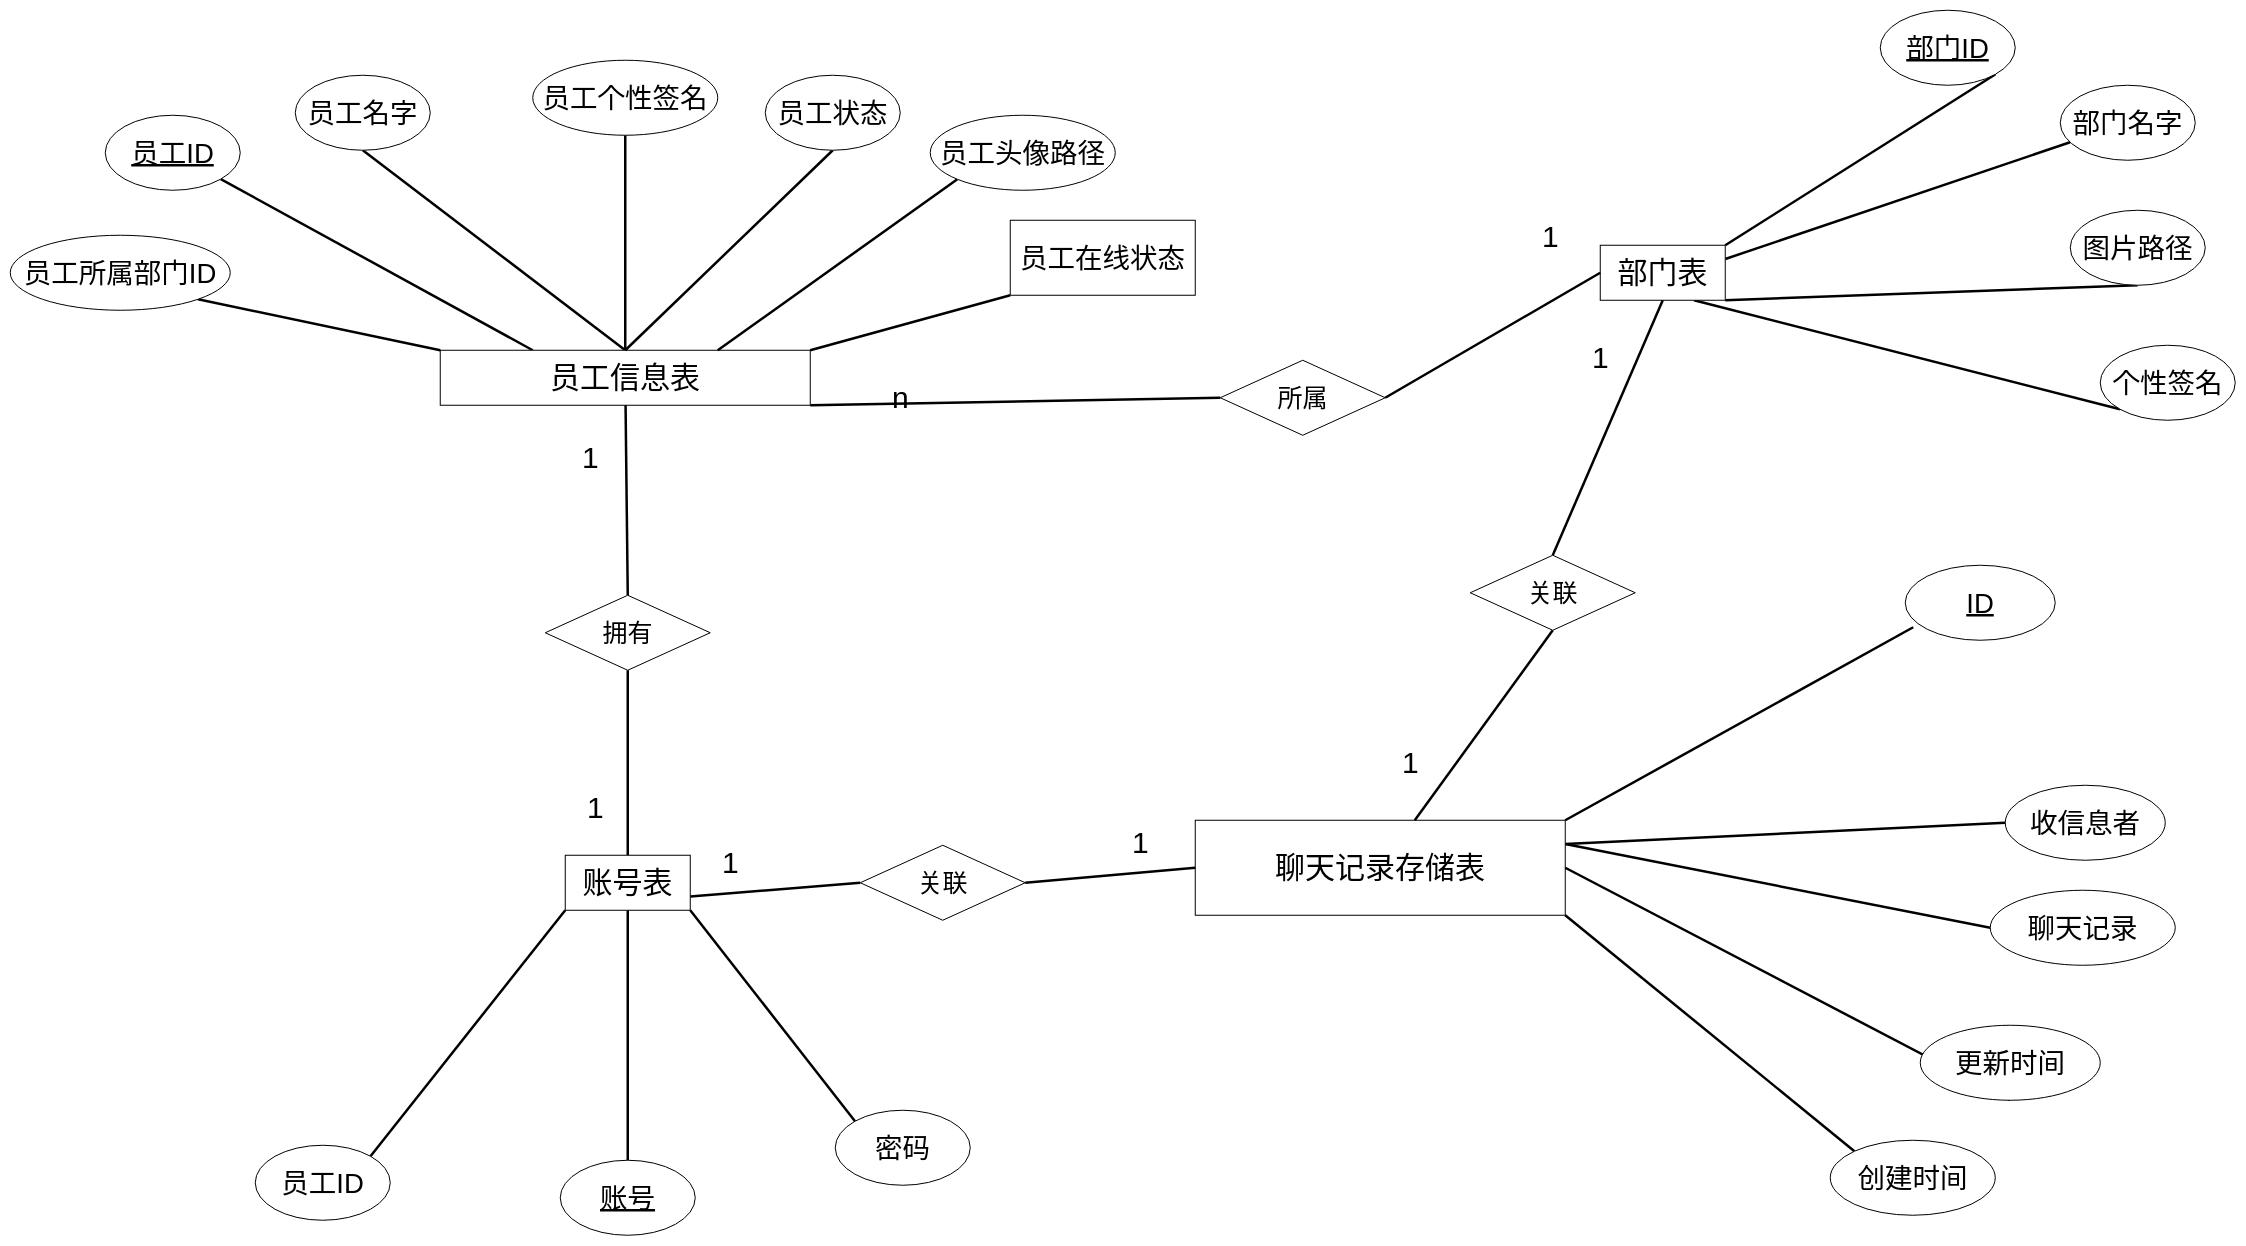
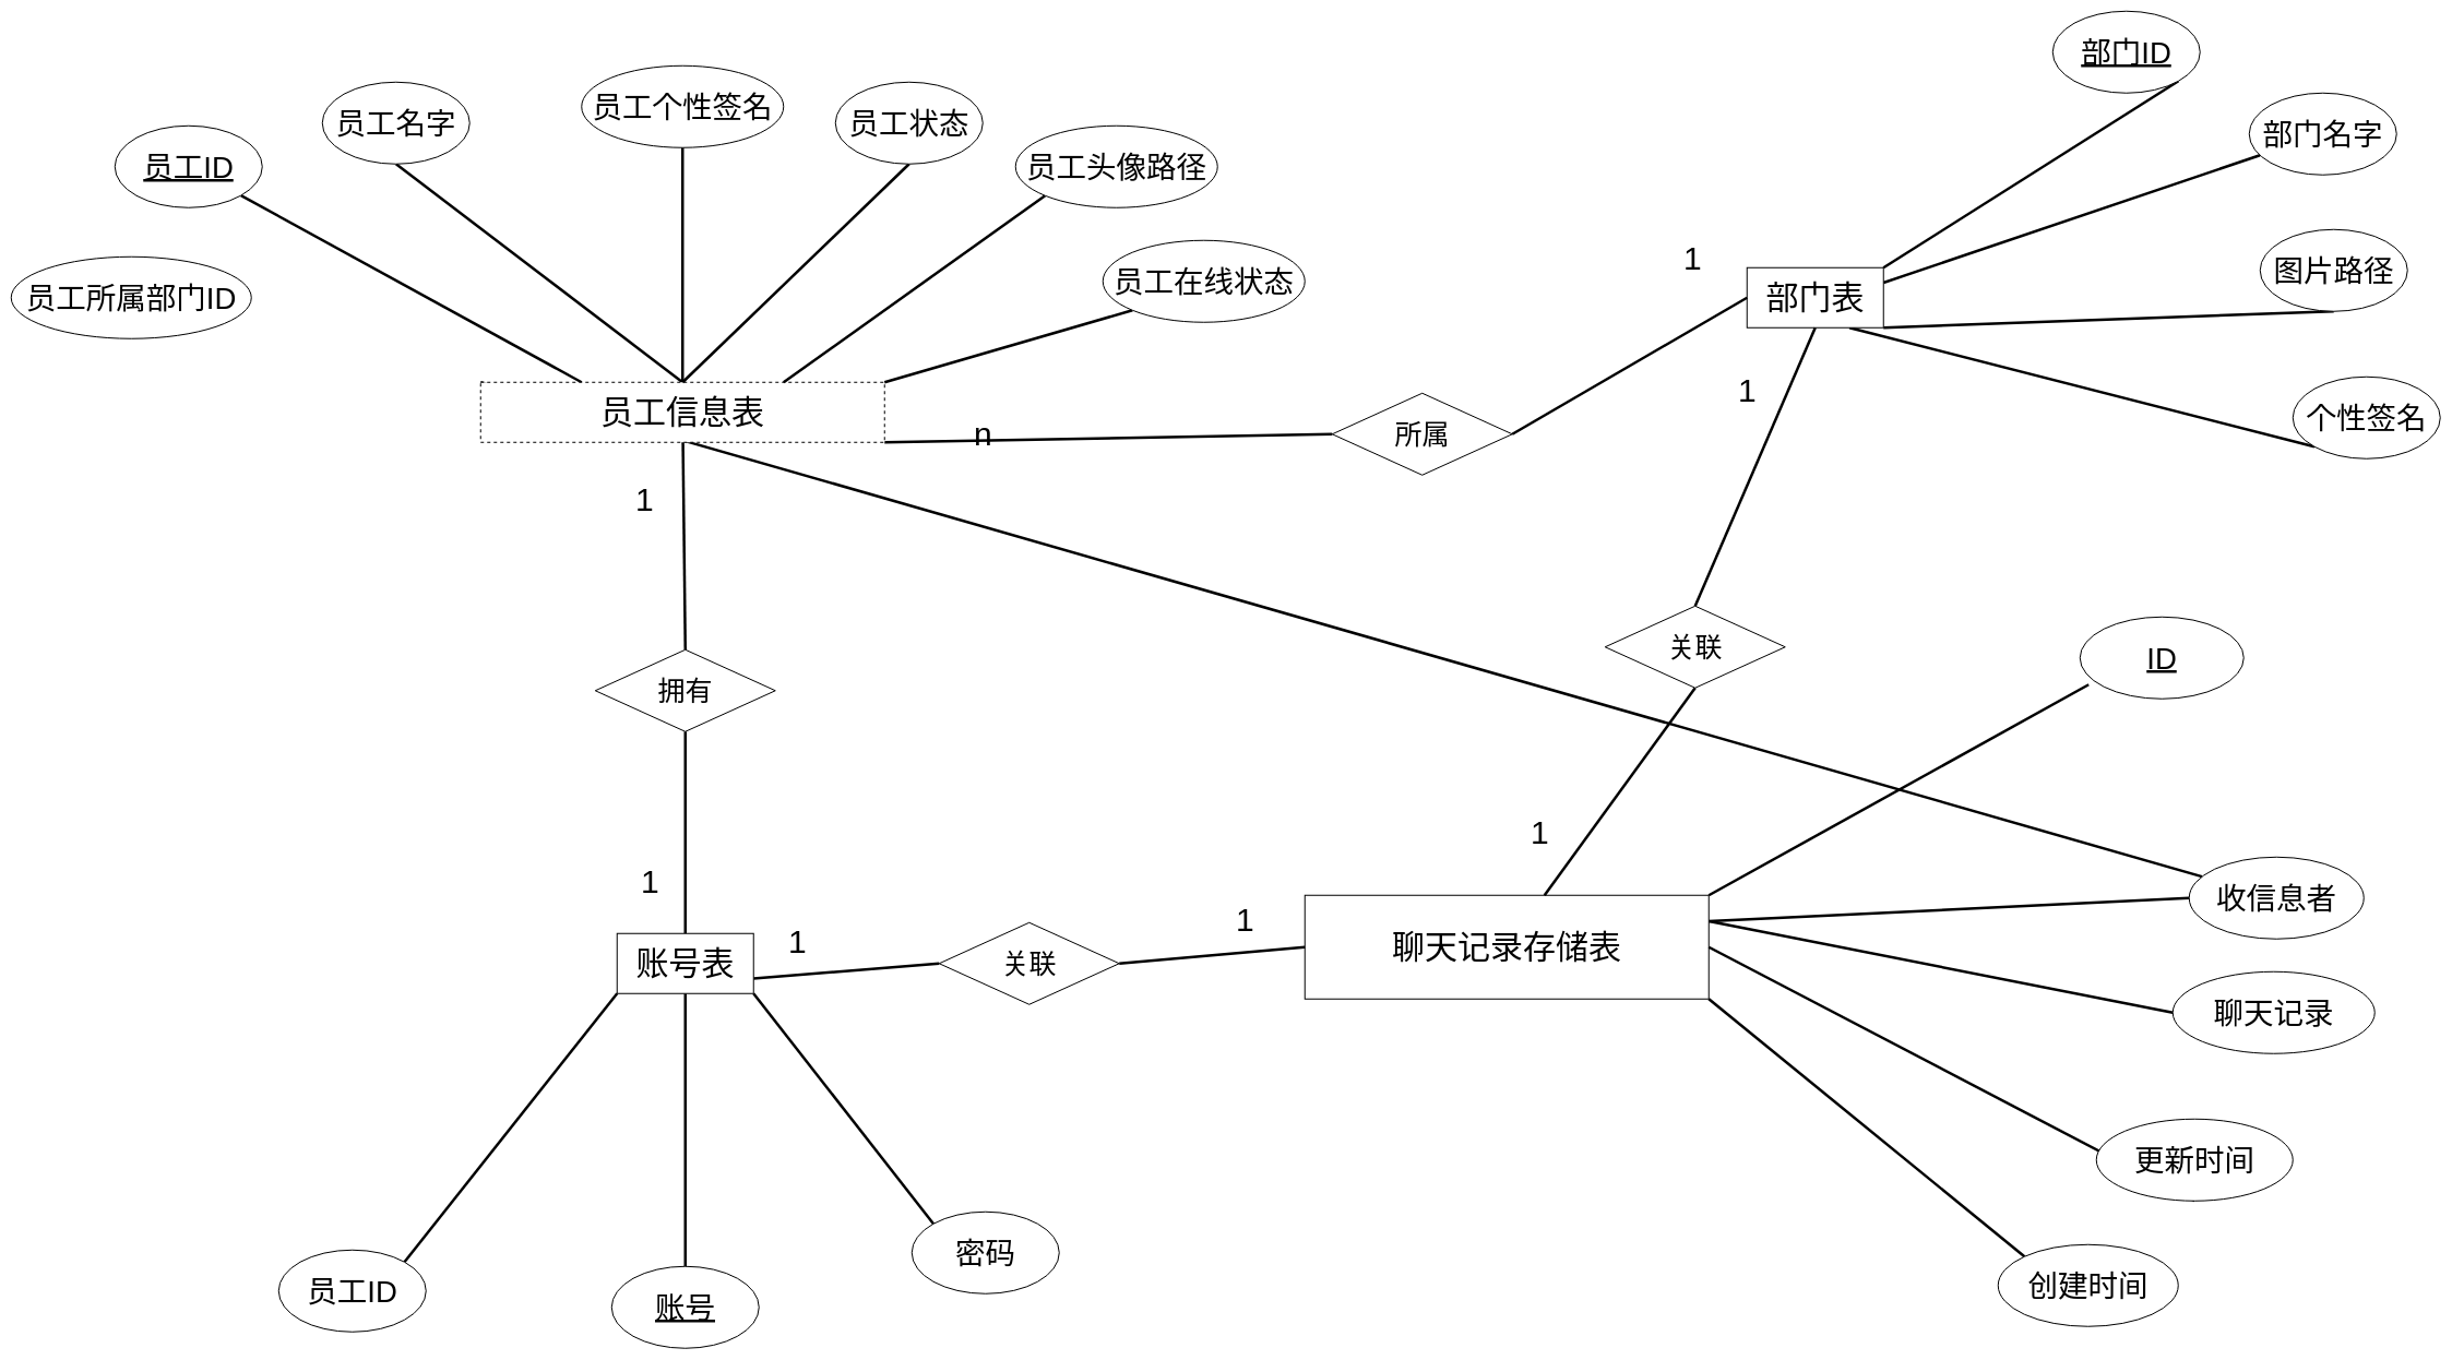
- <mxCell id="17" value="员工在线状态" style="whiteSpace=wrap;html=1;fontSize=55;strokeWidth=2;rounded=0;" parent="1" vertex="1"><mxGeometry x="2020" y="440" width="370" height="150" as="geometry" /></mxCell>
+ <mxCell id="17" value="员工在线状态" style="ellipse;whiteSpace=wrap;html=1;fontSize=55;strokeWidth=2;" parent="1" vertex="1"><mxGeometry x="2020" y="440" width="370" height="150" as="geometry" /></mxCell>
- <mxCell id="2" style="rounded=0;orthogonalLoop=1;jettySize=auto;html=1;exitX=0;exitY=0;exitDx=0;exitDy=0;entryX=1;entryY=1;entryDx=0;entryDy=0;strokeWidth=5;startArrow=none;startFill=0;endArrow=none;endFill=0;" parent="1" source="7" target="8" edge="1"><mxGeometry relative="1" as="geometry" /></mxCell>
+ <mxCell id="2" style="rounded=0;orthogonalLoop=1;jettySize=auto;html=1;exitX=0;exitY=0;exitDx=0;exitDy=0;strokeWidth=5;startArrow=none;startFill=0;endArrow=none;endFill=0;" parent="1" source="7" target="49" edge="1"><mxGeometry relative="1" as="geometry" /></mxCell>
- <mxCell id="7" value="员工信息表" style="html=1;whiteSpace=wrap;fontSize=60;strokeWidth=2;" parent="1" vertex="1"><mxGeometry x="880" y="700" width="740" height="110" as="geometry" /></mxCell>
+ <mxCell id="7" value="员工信息表" style="html=1;whiteSpace=wrap;fontSize=60;strokeWidth=2;dashed=1;" parent="1" vertex="1"><mxGeometry x="880" y="700" width="740" height="110" as="geometry" /></mxCell>
